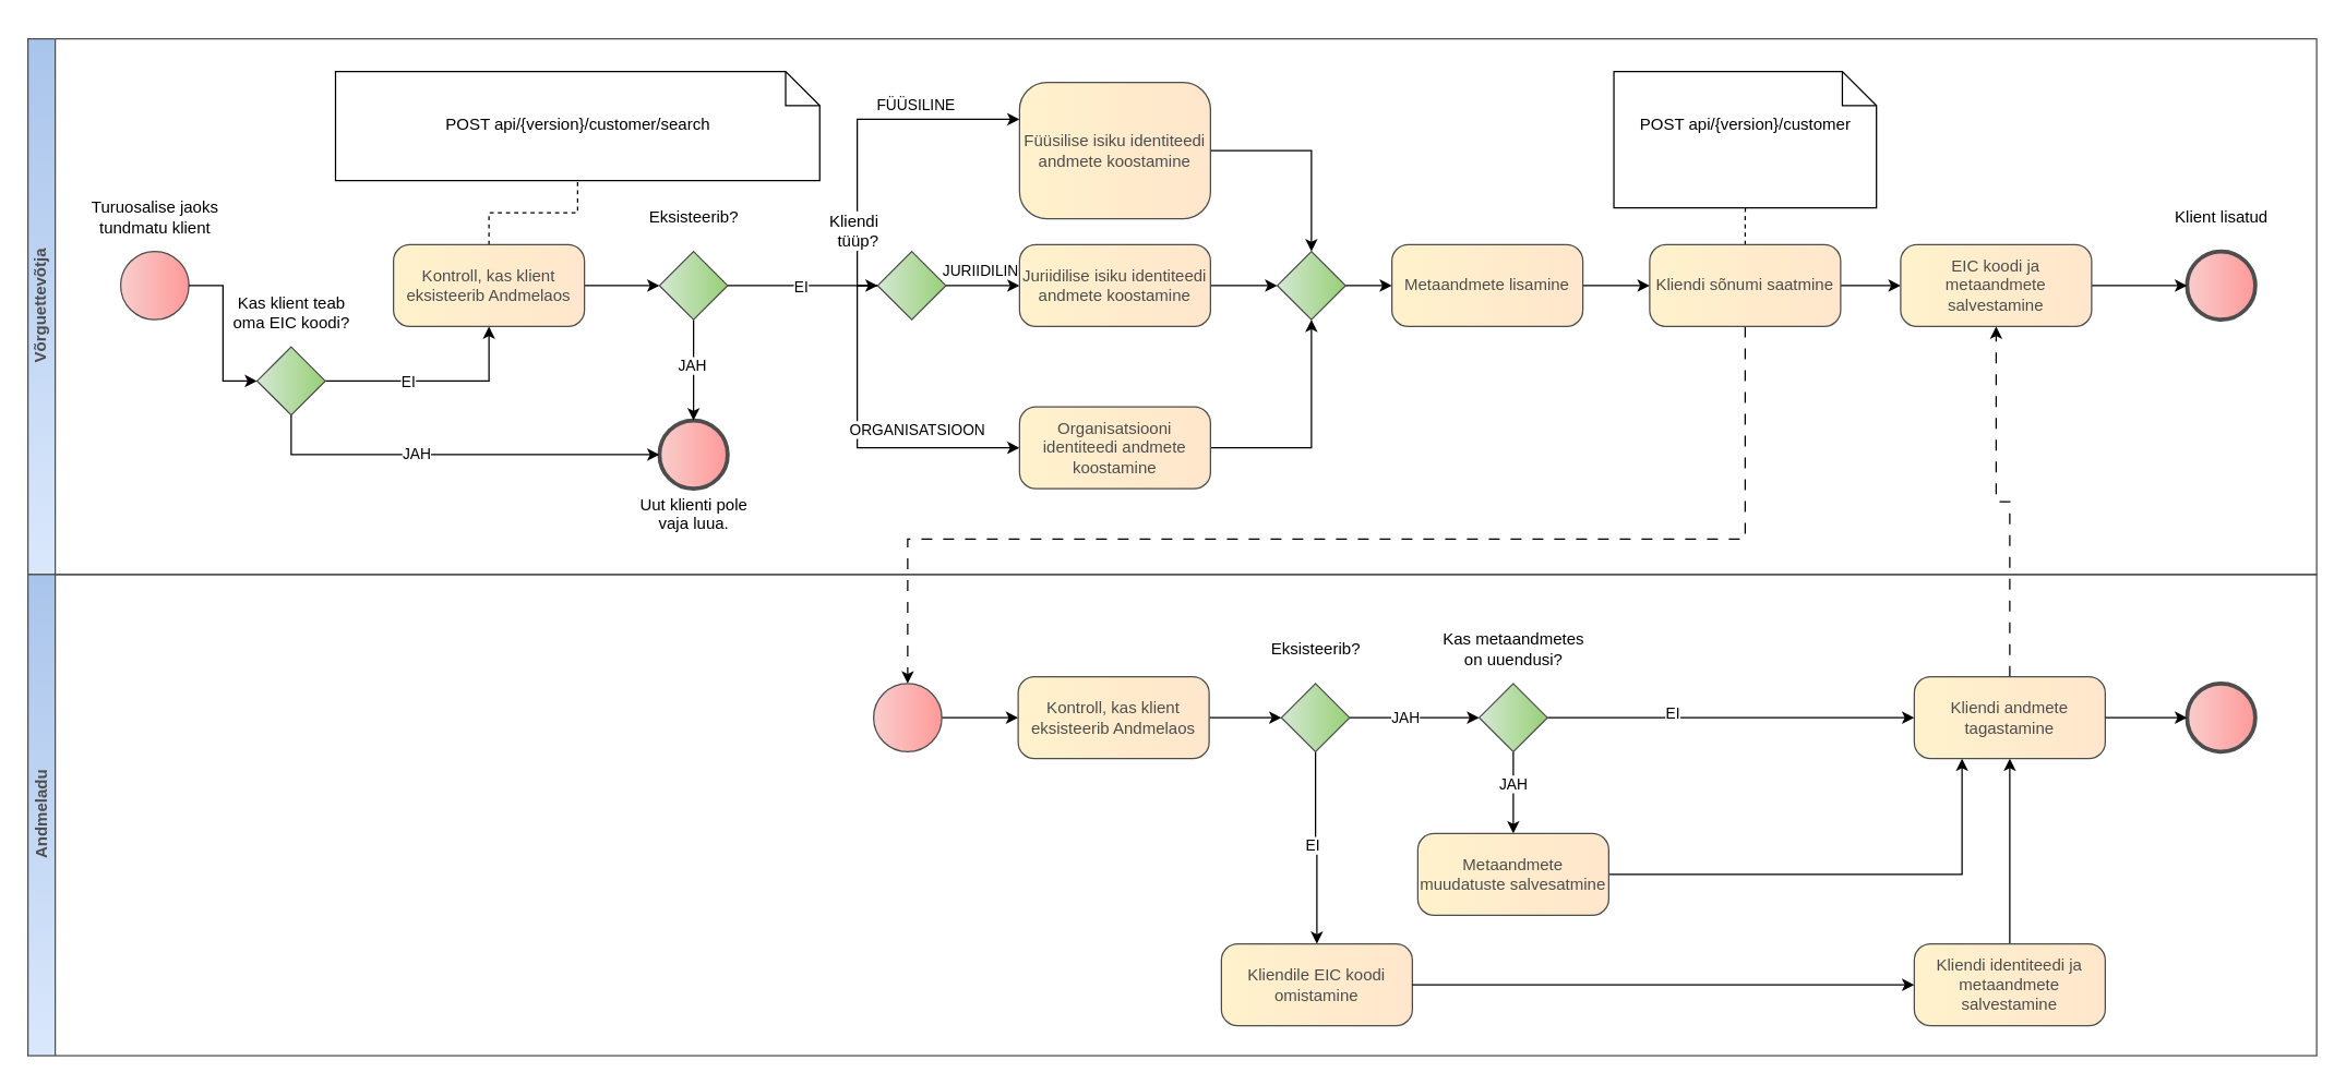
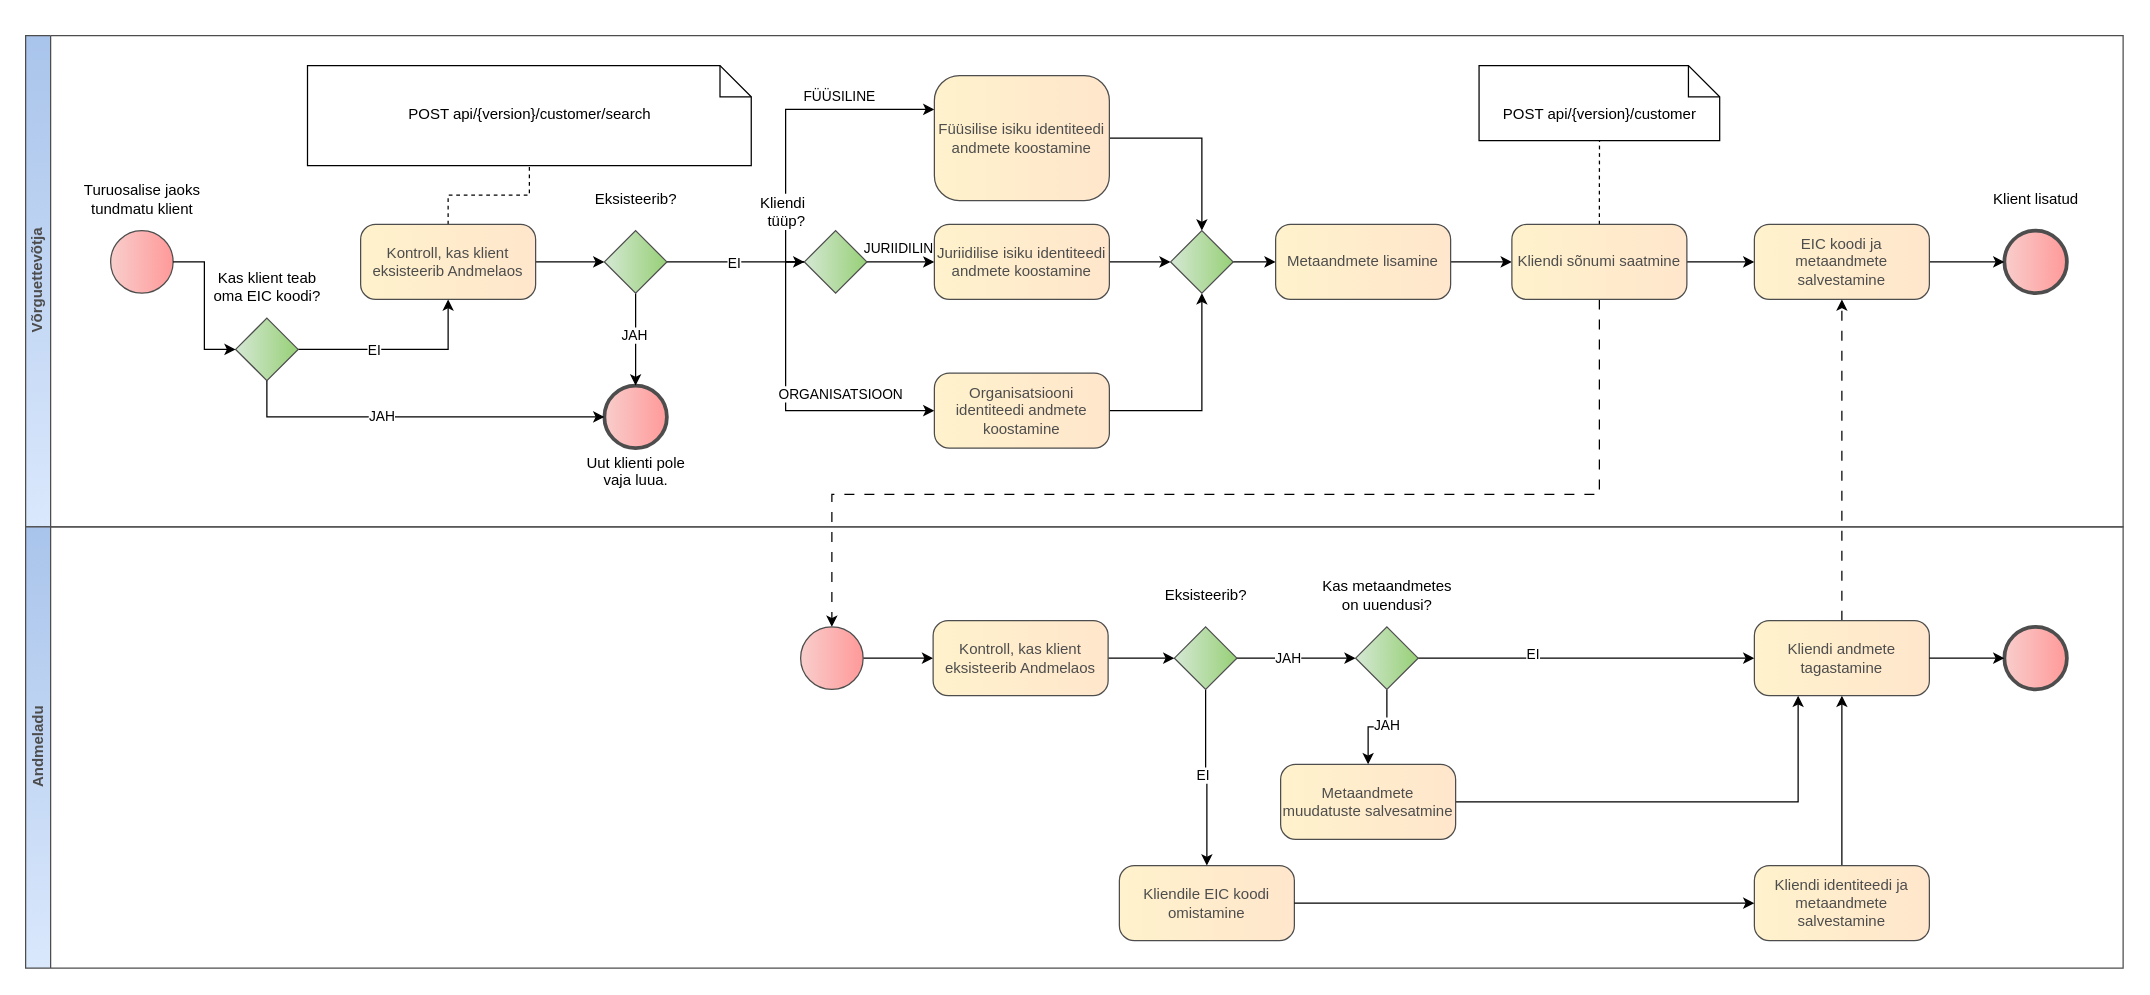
- <mxCell id="48" value="POST api/{version}/customer" style="shape=note2;boundedLbl=1;whiteSpace=wrap;html=1;size=25;verticalAlign=top;align=center;" parent="1" vertex="1"><mxGeometry x="1182.75" y="52" width="192.5" height="100" as="geometry" /></mxCell>
+ <mxCell id="48" value="POST api/{version}/customer" style="shape=note2;boundedLbl=1;whiteSpace=wrap;html=1;size=25;verticalAlign=top;align=center;" parent="1" vertex="1"><mxGeometry x="1182.75" y="52" width="192.5" height="60" as="geometry" /></mxCell>
- <mxCell id="46" value="EIC koodi ja metaandmete salvestamine" style="rounded=1;whiteSpace=wrap;html=1;arcSize=20;fillColor=#fff2cc;strokeColor=#4D4D4D;shadow=0;fontColor=#4D4D4D;gradientColor=#FFE6CC;gradientDirection=east;glass=0;collapsible=0;backgroundOutline=0;enumerate=0;labelBackgroundColor=none;labelBorderColor=none;strokeWidth=1;" parent="1" vertex="1"><mxGeometry x="1393" y="179" width="140" height="60" as="geometry"><mxRectangle x="340" y="420" width="90" height="30" as="alternateBounds" /></mxGeometry></mxCell>
+ <mxCell id="46" value="EIC koodi ja metaandmete salvestamine" style="rounded=1;whiteSpace=wrap;html=1;arcSize=20;fillColor=#fff2cc;strokeColor=#4D4D4D;shadow=0;fontColor=#4D4D4D;gradientColor=#FFE6CC;gradientDirection=east;glass=0;collapsible=0;backgroundOutline=0;enumerate=0;labelBackgroundColor=none;labelBorderColor=none;strokeWidth=1;" parent="1" vertex="1"><mxGeometry x="1403" y="179" width="140" height="60" as="geometry"><mxRectangle x="340" y="420" width="90" height="30" as="alternateBounds" /></mxGeometry></mxCell>
- <mxCell id="70" value="Metaandmete muudatuste salvesatmine" style="rounded=1;whiteSpace=wrap;html=1;arcSize=20;fillColor=#fff2cc;strokeColor=#4D4D4D;shadow=0;fontColor=#4D4D4D;gradientColor=#FFE6CC;gradientDirection=east;glass=0;collapsible=0;backgroundOutline=0;enumerate=0;labelBackgroundColor=none;labelBorderColor=none;strokeWidth=1;" vertex="1" parent="1"><mxGeometry x="1039" y="611" width="140" height="60" as="geometry"><mxRectangle x="340" y="420" width="90" height="30" as="alternateBounds" /></mxGeometry></mxCell>
+ <mxCell id="70" value="Metaandmete muudatuste salvesatmine" style="rounded=1;whiteSpace=wrap;html=1;arcSize=20;fillColor=#fff2cc;strokeColor=#4D4D4D;shadow=0;fontColor=#4D4D4D;gradientColor=#FFE6CC;gradientDirection=east;glass=0;collapsible=0;backgroundOutline=0;enumerate=0;labelBackgroundColor=none;labelBorderColor=none;strokeWidth=1;" vertex="1" parent="1"><mxGeometry x="1024" y="611" width="140" height="60" as="geometry"><mxRectangle x="340" y="420" width="90" height="30" as="alternateBounds" /></mxGeometry></mxCell>
